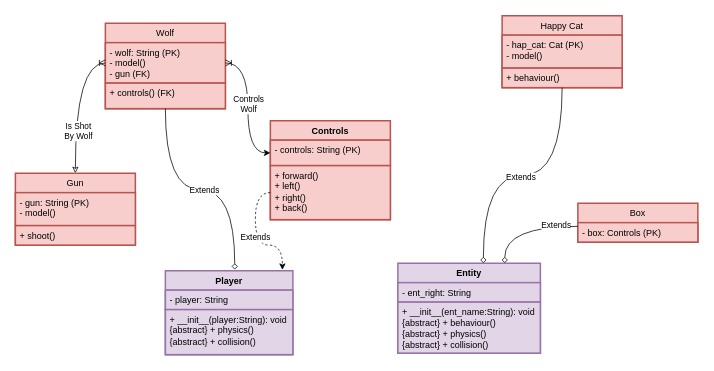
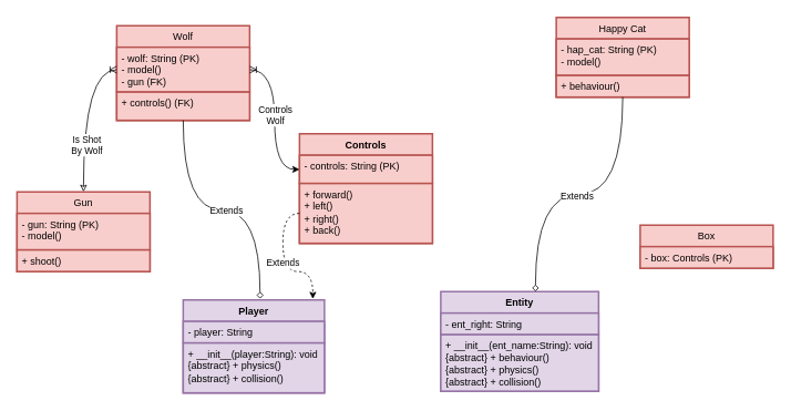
- <mxCell id="8" value="- hap_cat: Cat (PK)&#10;- model()" style="text;align=left;verticalAlign=top;spacingLeft=4;spacingRight=4;overflow=hidden;rotatable=0;points=[[0,0.5],[1,0.5]];portConstraint=eastwest;fillColor=#f8cecc;strokeColor=#b85450;strokeWidth=2;" parent="7" vertex="1"><mxGeometry y="26" width="160" height="44" as="geometry" /></mxCell>
+ <mxCell id="8" value="- hap_cat: String (PK)&#10;- model()" style="text;align=left;verticalAlign=top;spacingLeft=4;spacingRight=4;overflow=hidden;rotatable=0;points=[[0,0.5],[1,0.5]];portConstraint=eastwest;fillColor=#f8cecc;strokeColor=#b85450;strokeWidth=2;" parent="7" vertex="1"><mxGeometry y="26" width="160" height="44" as="geometry" /></mxCell>
- <mxCell id="25" style="edgeStyle=orthogonalEdgeStyle;rounded=0;orthogonalLoop=1;jettySize=auto;html=1;exitX=0;exitY=0.192;exitDx=0;exitDy=0;entryX=0.75;entryY=0;entryDx=0;entryDy=0;endArrow=diamond;endFill=0;curved=1;exitPerimeter=0;" edge="1" parent="1" source="6" target="13"><mxGeometry relative="1" as="geometry"><mxPoint x="770" y="369" as="sourcePoint" /></mxGeometry></mxCell>
- <mxCell id="26" value="Extends" style="edgeLabel;html=1;align=center;verticalAlign=middle;resizable=0;points=[];" vertex="1" connectable="0" parent="25"><mxGeometry x="-0.167" y="2" relative="1" as="geometry"><mxPoint x="31" y="-3" as="offset" /></mxGeometry></mxCell>
